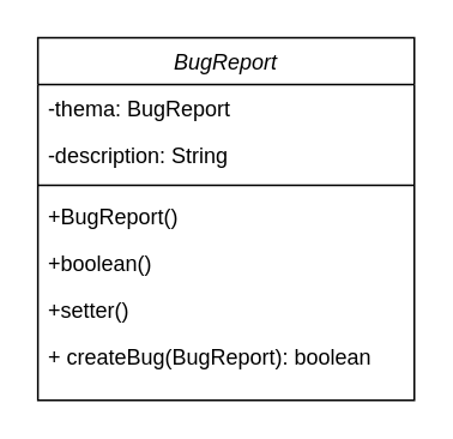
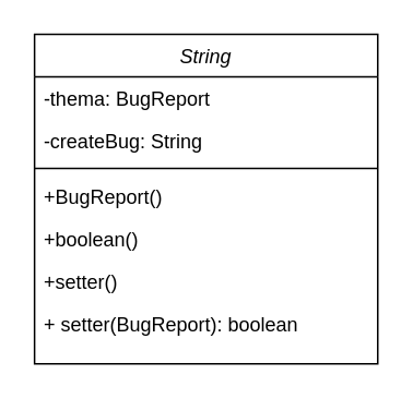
- <mxCell id="2" value="BugReport" style="swimlane;fontStyle=2;align=center;verticalAlign=top;childLayout=stackLayout;horizontal=1;startSize=26;horizontalStack=0;resizeParent=1;resizeLast=0;collapsible=1;marginBottom=0;rounded=0;shadow=0;strokeWidth=1;" vertex="1" parent="1"><mxGeometry x="20.59" y="20.52" width="209.41" height="201.48" as="geometry"><mxRectangle x="230" y="140" width="160" height="26" as="alternateBounds" /></mxGeometry></mxCell>
+ <mxCell id="2" value="String" style="swimlane;fontStyle=2;align=center;verticalAlign=top;childLayout=stackLayout;horizontal=1;startSize=26;horizontalStack=0;resizeParent=1;resizeLast=0;collapsible=1;marginBottom=0;rounded=0;shadow=0;strokeWidth=1;" vertex="1" parent="1"><mxGeometry x="20.59" y="20.52" width="209.41" height="201.48" as="geometry"><mxRectangle x="230" y="140" width="160" height="26" as="alternateBounds" /></mxGeometry></mxCell>
- <mxCell id="4" value="-description: String" style="text;align=left;verticalAlign=top;spacingLeft=4;spacingRight=4;overflow=hidden;rotatable=0;points=[[0,0.5],[1,0.5]];portConstraint=eastwest;" vertex="1" parent="2"><mxGeometry y="52" width="209.41" height="26" as="geometry" /></mxCell>
+ <mxCell id="4" value="-createBug: String" style="text;align=left;verticalAlign=top;spacingLeft=4;spacingRight=4;overflow=hidden;rotatable=0;points=[[0,0.5],[1,0.5]];portConstraint=eastwest;" vertex="1" parent="2"><mxGeometry y="52" width="209.41" height="26" as="geometry" /></mxCell>
- <mxCell id="9" value="+ createBug(BugReport): boolean" style="text;align=left;verticalAlign=top;spacingLeft=4;spacingRight=4;overflow=hidden;rotatable=0;points=[[0,0.5],[1,0.5]];portConstraint=eastwest;" vertex="1" parent="2"><mxGeometry y="164" width="209.41" height="26" as="geometry" /></mxCell>
+ <mxCell id="9" value="+ setter(BugReport): boolean" style="text;align=left;verticalAlign=top;spacingLeft=4;spacingRight=4;overflow=hidden;rotatable=0;points=[[0,0.5],[1,0.5]];portConstraint=eastwest;" vertex="1" parent="2"><mxGeometry y="164" width="209.41" height="26" as="geometry" /></mxCell>
